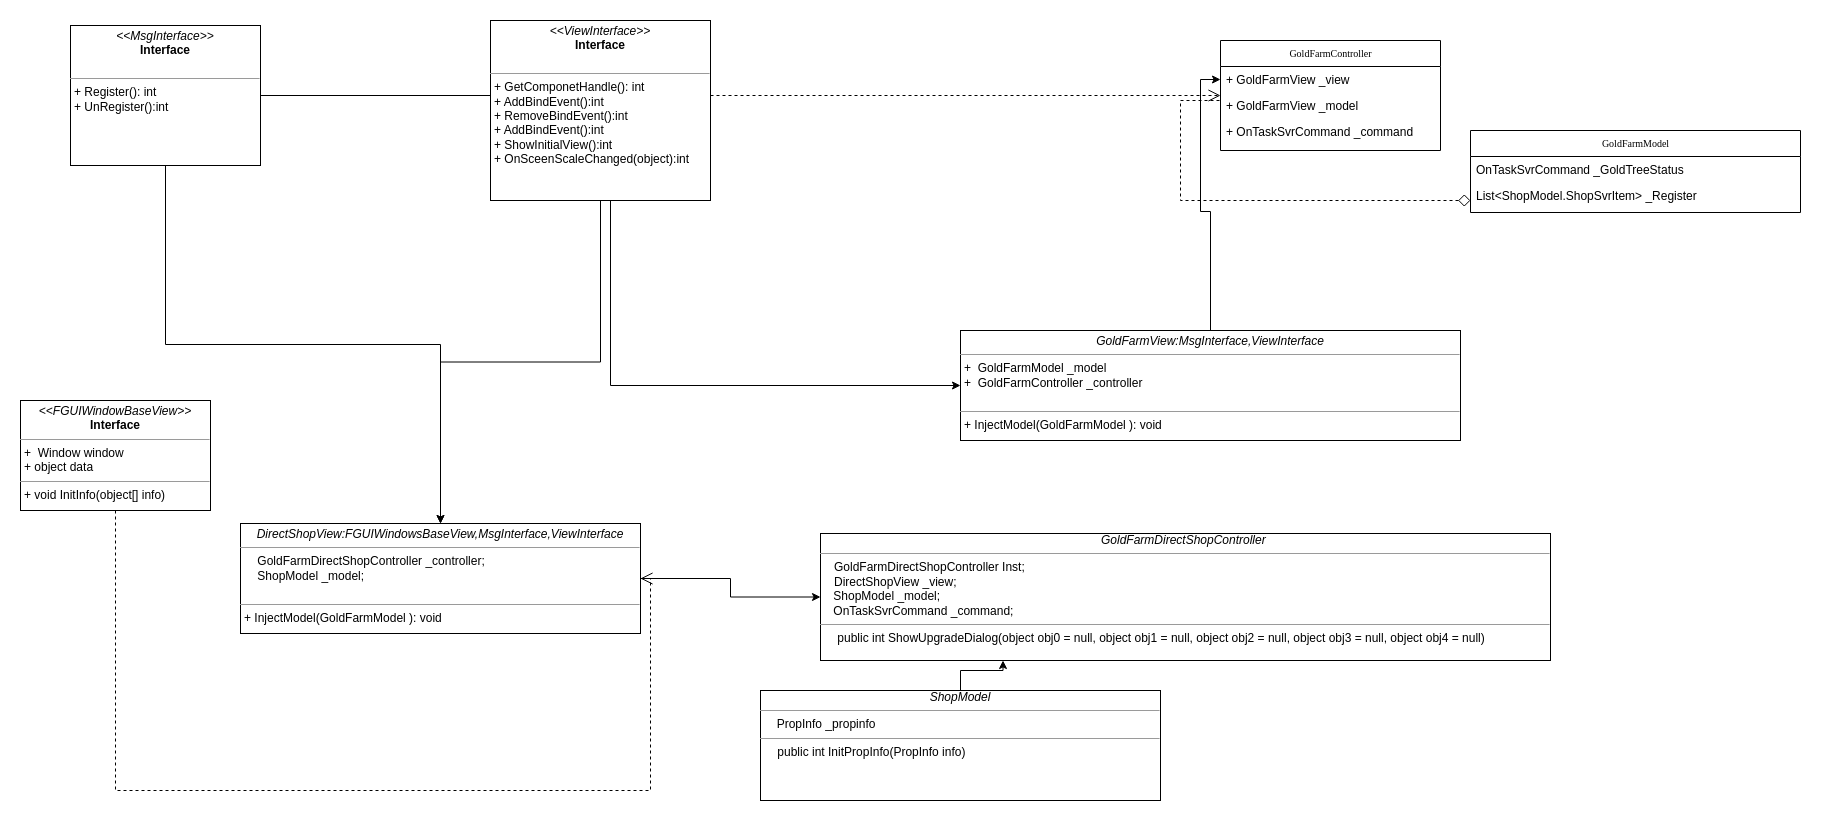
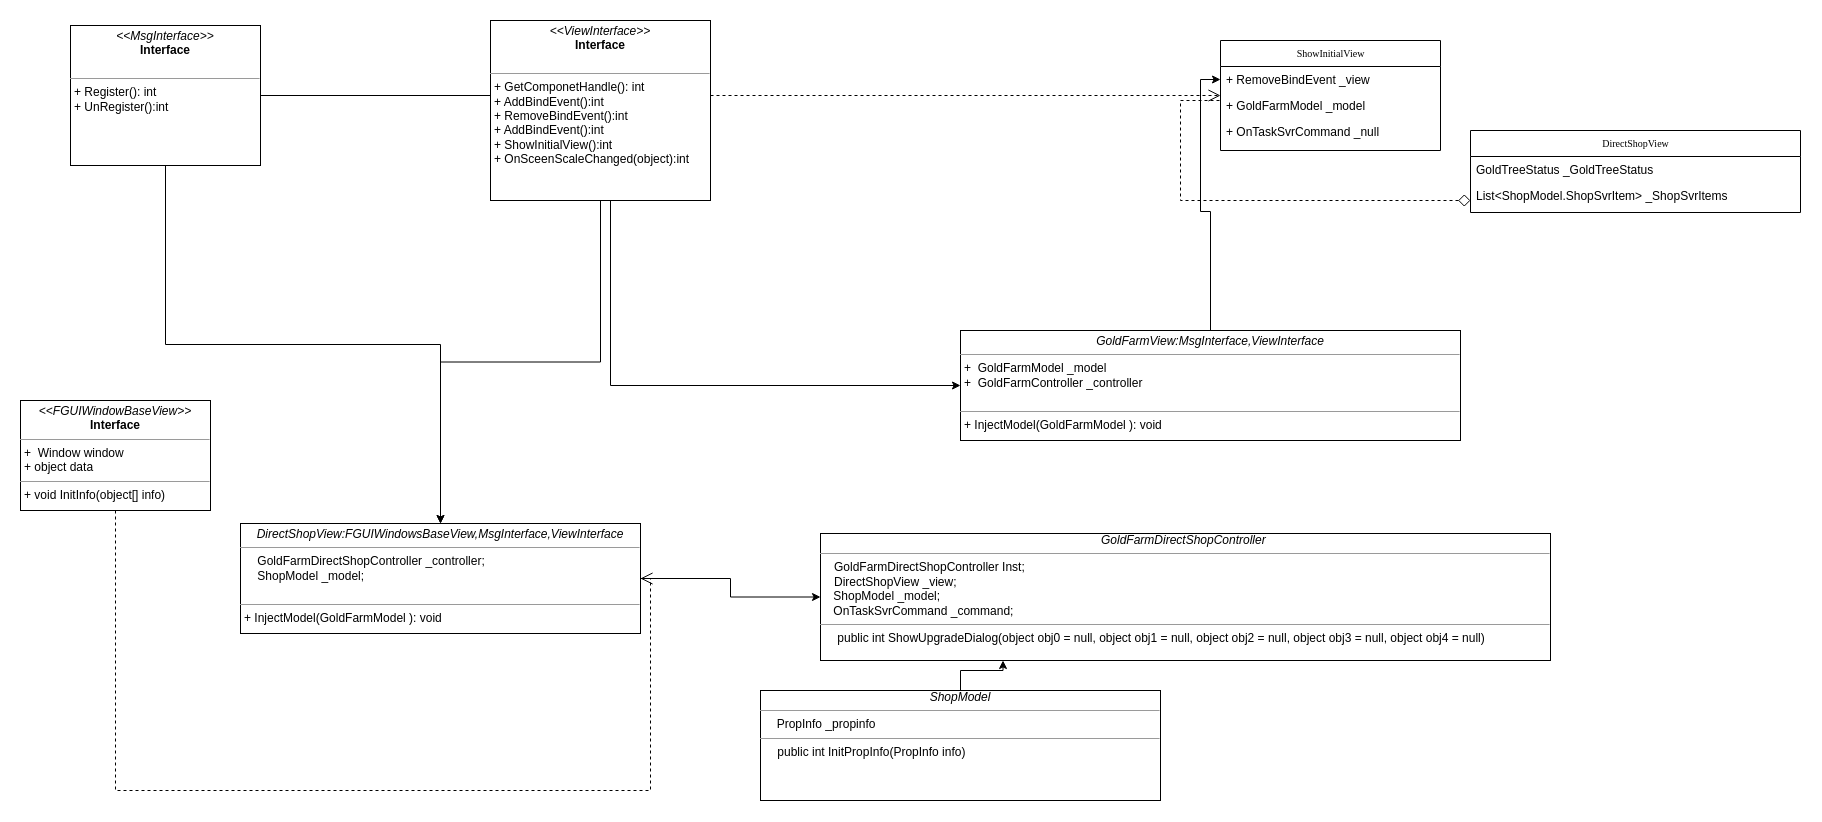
- <mxCell id="2" value="GoldFarmController" style="swimlane;html=1;fontStyle=0;childLayout=stackLayout;horizontal=1;startSize=26;fillColor=none;horizontalStack=0;resizeParent=1;resizeLast=0;collapsible=1;marginBottom=0;swimlaneFillColor=#ffffff;rounded=0;shadow=0;comic=0;labelBackgroundColor=none;strokeWidth=1;fontFamily=Verdana;fontSize=10;align=center;" parent="1" vertex="1"><mxGeometry x="1220" y="40" width="220" height="110" as="geometry" /></mxCell>
+ <mxCell id="2" value="ShowInitialView" style="swimlane;html=1;fontStyle=0;childLayout=stackLayout;horizontal=1;startSize=26;fillColor=none;horizontalStack=0;resizeParent=1;resizeLast=0;collapsible=1;marginBottom=0;swimlaneFillColor=#ffffff;rounded=0;shadow=0;comic=0;labelBackgroundColor=none;strokeWidth=1;fontFamily=Verdana;fontSize=10;align=center;" parent="1" vertex="1"><mxGeometry x="1220" y="40" width="220" height="110" as="geometry" /></mxCell>
- <mxCell id="3" value="+&amp;nbsp;GoldFarmView _view" style="text;html=1;strokeColor=none;fillColor=none;align=left;verticalAlign=top;spacingLeft=4;spacingRight=4;whiteSpace=wrap;overflow=hidden;rotatable=0;points=[[0,0.5],[1,0.5]];portConstraint=eastwest;" parent="2" vertex="1"><mxGeometry y="26" width="220" height="26" as="geometry" /></mxCell>
+ <mxCell id="3" value="+&amp;nbsp;RemoveBindEvent _view" style="text;html=1;strokeColor=none;fillColor=none;align=left;verticalAlign=top;spacingLeft=4;spacingRight=4;whiteSpace=wrap;overflow=hidden;rotatable=0;points=[[0,0.5],[1,0.5]];portConstraint=eastwest;" parent="2" vertex="1"><mxGeometry y="26" width="220" height="26" as="geometry" /></mxCell>
- <mxCell id="4" value="+ GoldFarmView _model" style="text;html=1;strokeColor=none;fillColor=none;align=left;verticalAlign=top;spacingLeft=4;spacingRight=4;whiteSpace=wrap;overflow=hidden;rotatable=0;points=[[0,0.5],[1,0.5]];portConstraint=eastwest;" parent="2" vertex="1"><mxGeometry y="52" width="220" height="26" as="geometry" /></mxCell>
+ <mxCell id="4" value="+ GoldFarmModel _model" style="text;html=1;strokeColor=none;fillColor=none;align=left;verticalAlign=top;spacingLeft=4;spacingRight=4;whiteSpace=wrap;overflow=hidden;rotatable=0;points=[[0,0.5],[1,0.5]];portConstraint=eastwest;" parent="2" vertex="1"><mxGeometry y="52" width="220" height="26" as="geometry" /></mxCell>
- <mxCell id="5" value="+&amp;nbsp;OnTaskSvrCommand _command" style="text;html=1;strokeColor=none;fillColor=none;align=left;verticalAlign=top;spacingLeft=4;spacingRight=4;whiteSpace=wrap;overflow=hidden;rotatable=0;points=[[0,0.5],[1,0.5]];portConstraint=eastwest;" parent="2" vertex="1"><mxGeometry y="78" width="220" height="26" as="geometry" /></mxCell>
+ <mxCell id="5" value="+&amp;nbsp;OnTaskSvrCommand _null" style="text;html=1;strokeColor=none;fillColor=none;align=left;verticalAlign=top;spacingLeft=4;spacingRight=4;whiteSpace=wrap;overflow=hidden;rotatable=0;points=[[0,0.5],[1,0.5]];portConstraint=eastwest;" parent="2" vertex="1"><mxGeometry y="78" width="220" height="26" as="geometry" /></mxCell>
- <mxCell id="6" value="GoldFarmModel" style="swimlane;html=1;fontStyle=0;childLayout=stackLayout;horizontal=1;startSize=26;fillColor=none;horizontalStack=0;resizeParent=1;resizeLast=0;collapsible=1;marginBottom=0;swimlaneFillColor=#ffffff;rounded=0;shadow=0;comic=0;labelBackgroundColor=none;strokeWidth=1;fontFamily=Verdana;fontSize=10;align=center;" parent="1" vertex="1"><mxGeometry x="1470" y="130" width="330" height="82" as="geometry" /></mxCell>
+ <mxCell id="6" value="DirectShopView" style="swimlane;html=1;fontStyle=0;childLayout=stackLayout;horizontal=1;startSize=26;fillColor=none;horizontalStack=0;resizeParent=1;resizeLast=0;collapsible=1;marginBottom=0;swimlaneFillColor=#ffffff;rounded=0;shadow=0;comic=0;labelBackgroundColor=none;strokeWidth=1;fontFamily=Verdana;fontSize=10;align=center;" parent="1" vertex="1"><mxGeometry x="1470" y="130" width="330" height="82" as="geometry" /></mxCell>
- <mxCell id="7" value="OnTaskSvrCommand _GoldTreeStatus" style="text;html=1;strokeColor=none;fillColor=none;align=left;verticalAlign=top;spacingLeft=4;spacingRight=4;whiteSpace=wrap;overflow=hidden;rotatable=0;points=[[0,0.5],[1,0.5]];portConstraint=eastwest;" parent="6" vertex="1"><mxGeometry y="26" width="330" height="26" as="geometry" /></mxCell>
+ <mxCell id="7" value="GoldTreeStatus _GoldTreeStatus" style="text;html=1;strokeColor=none;fillColor=none;align=left;verticalAlign=top;spacingLeft=4;spacingRight=4;whiteSpace=wrap;overflow=hidden;rotatable=0;points=[[0,0.5],[1,0.5]];portConstraint=eastwest;" parent="6" vertex="1"><mxGeometry y="26" width="330" height="26" as="geometry" /></mxCell>
- <mxCell id="8" value="List&amp;lt;ShopModel.ShopSvrItem&amp;gt; _Register" style="text;html=1;strokeColor=none;fillColor=none;align=left;verticalAlign=top;spacingLeft=4;spacingRight=4;whiteSpace=wrap;overflow=hidden;rotatable=0;points=[[0,0.5],[1,0.5]];portConstraint=eastwest;" parent="6" vertex="1"><mxGeometry y="52" width="330" height="26" as="geometry" /></mxCell>
+ <mxCell id="8" value="List&amp;lt;ShopModel.ShopSvrItem&amp;gt; _ShopSvrItems" style="text;html=1;strokeColor=none;fillColor=none;align=left;verticalAlign=top;spacingLeft=4;spacingRight=4;whiteSpace=wrap;overflow=hidden;rotatable=0;points=[[0,0.5],[1,0.5]];portConstraint=eastwest;" parent="6" vertex="1"><mxGeometry y="52" width="330" height="26" as="geometry" /></mxCell>
